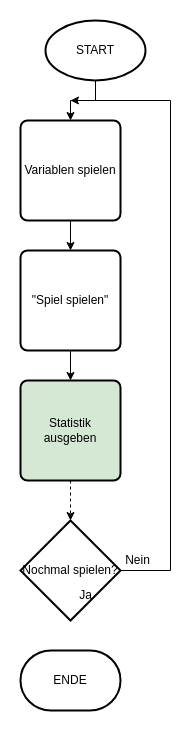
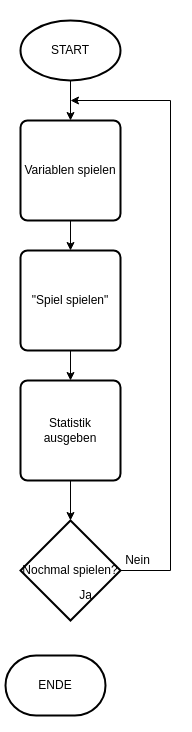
- <mxCell id="4" value="START" style="strokeWidth=2;html=1;shape=mxgraph.flowchart.start_1;whiteSpace=wrap;" vertex="1" parent="1"><mxGeometry x="45" y="20" width="100" height="60" as="geometry" /></mxCell>
+ <mxCell id="4" value="START" style="strokeWidth=2;html=1;shape=mxgraph.flowchart.start_1;whiteSpace=wrap;" vertex="1" parent="1"><mxGeometry x="20" y="20" width="100" height="60" as="geometry" /></mxCell>
- <mxCell id="14" value="Statistik ausgeben" style="rounded=1;whiteSpace=wrap;html=1;absoluteArcSize=1;arcSize=14;strokeWidth=2;fillColor=#d5e8d4;" vertex="1" parent="1"><mxGeometry x="20" y="380" width="100" height="100" as="geometry" /></mxCell>
+ <mxCell id="14" value="Statistik ausgeben" style="rounded=1;whiteSpace=wrap;html=1;absoluteArcSize=1;arcSize=14;strokeWidth=2;" vertex="1" parent="1"><mxGeometry x="20" y="380" width="100" height="100" as="geometry" /></mxCell>
- <mxCell id="13" value="" style="edgeStyle=orthogonalEdgeStyle;rounded=0;orthogonalLoop=1;jettySize=auto;html=1;dashed=1;" edge="1" parent="1" source="14" target="8"><mxGeometry relative="1" as="geometry" /></mxCell>
+ <mxCell id="13" value="" style="edgeStyle=orthogonalEdgeStyle;rounded=0;orthogonalLoop=1;jettySize=auto;html=1;" edge="1" parent="1" source="14" target="8"><mxGeometry relative="1" as="geometry" /></mxCell>
- <mxCell id="2" value="ENDE" style="strokeWidth=2;html=1;shape=mxgraph.flowchart.terminator;whiteSpace=wrap;" vertex="1" parent="1"><mxGeometry x="20" y="650" width="100" height="60" as="geometry" /></mxCell>
+ <mxCell id="2" value="ENDE" style="strokeWidth=2;html=1;shape=mxgraph.flowchart.terminator;whiteSpace=wrap;" vertex="1" parent="1"><mxGeometry x="5" y="655" width="100" height="60" as="geometry" /></mxCell>
